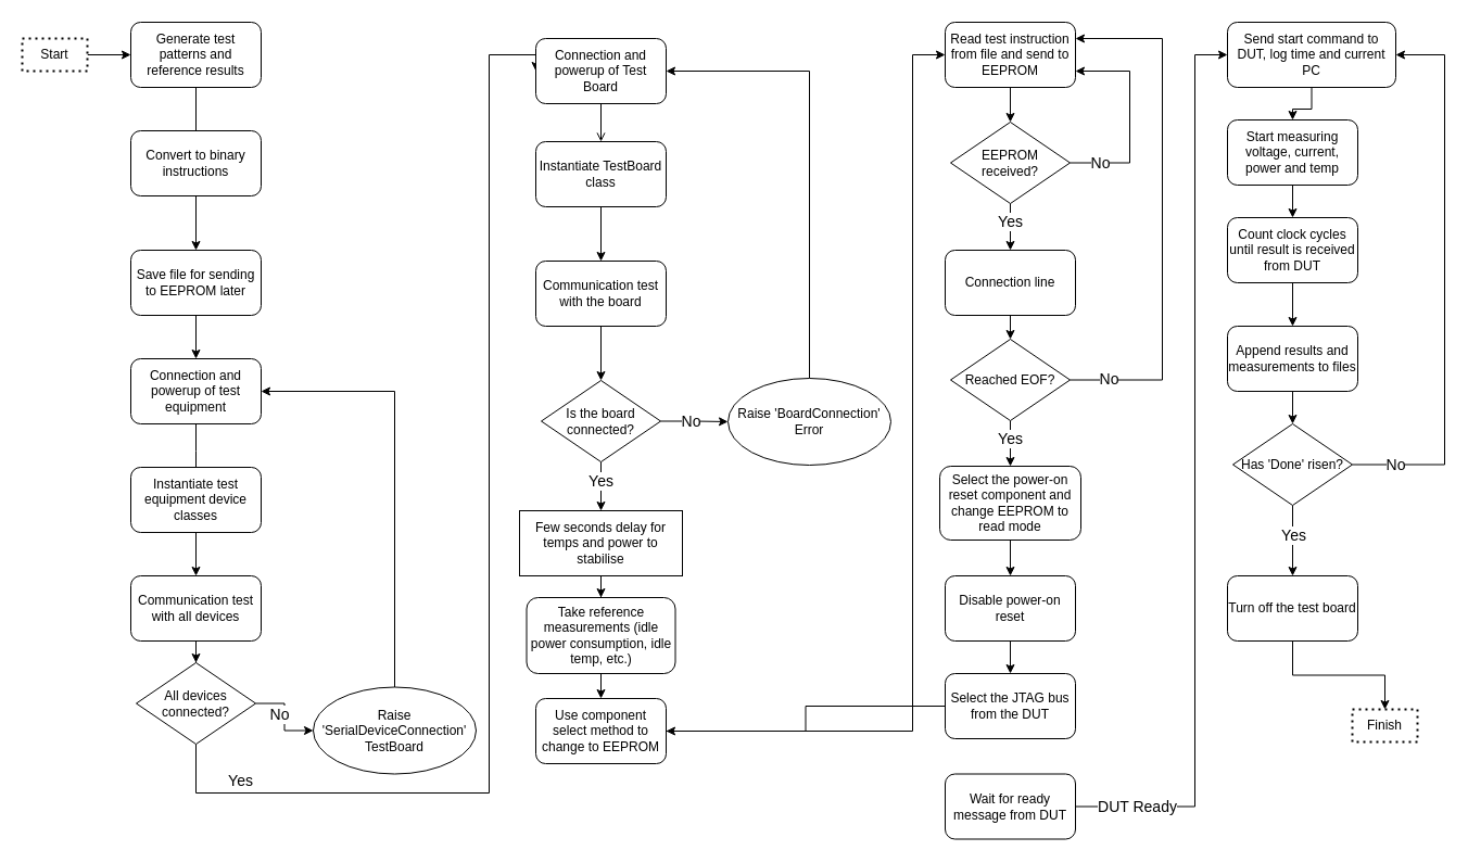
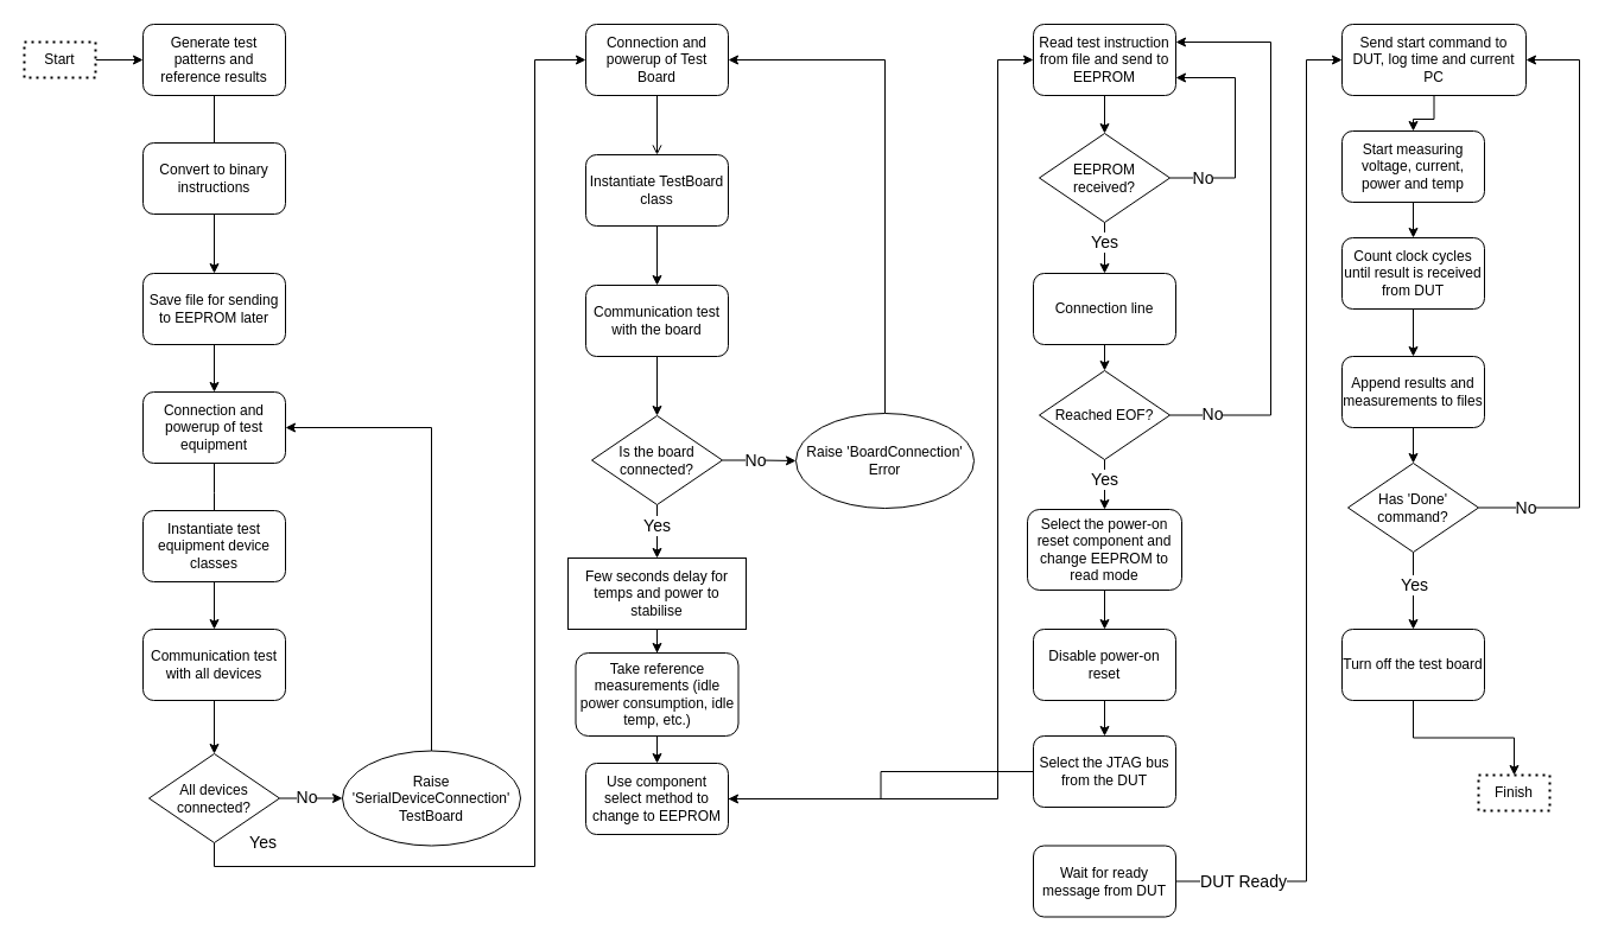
- <mxCell id="22" value="Connection and powerup of Test Board" style="rounded=1;whiteSpace=wrap;html=1;" vertex="1" parent="1"><mxGeometry x="493" y="35" width="120" height="60" as="geometry" /></mxCell>
+ <mxCell id="22" value="Connection and powerup of Test Board" style="rounded=1;whiteSpace=wrap;html=1;" vertex="1" parent="1"><mxGeometry x="493" y="20" width="120" height="60" as="geometry" /></mxCell>
- <mxCell id="77" value="Has 'Done' risen?" style="rhombus;whiteSpace=wrap;html=1;" vertex="1" parent="1"><mxGeometry x="1135" y="390" width="110" height="75" as="geometry" /></mxCell>
+ <mxCell id="77" value="Has 'Done' command?" style="rhombus;whiteSpace=wrap;html=1;" vertex="1" parent="1"><mxGeometry x="1135" y="390" width="110" height="75" as="geometry" /></mxCell>
- <mxCell id="16" value="All devices connected?" style="rhombus;whiteSpace=wrap;html=1;" parent="1" vertex="1"><mxGeometry x="125" y="610" width="110" height="75" as="geometry" /></mxCell>
+ <mxCell id="16" value="All devices connected?" style="rhombus;whiteSpace=wrap;html=1;" parent="1" vertex="1"><mxGeometry x="125" y="635" width="110" height="75" as="geometry" /></mxCell>
